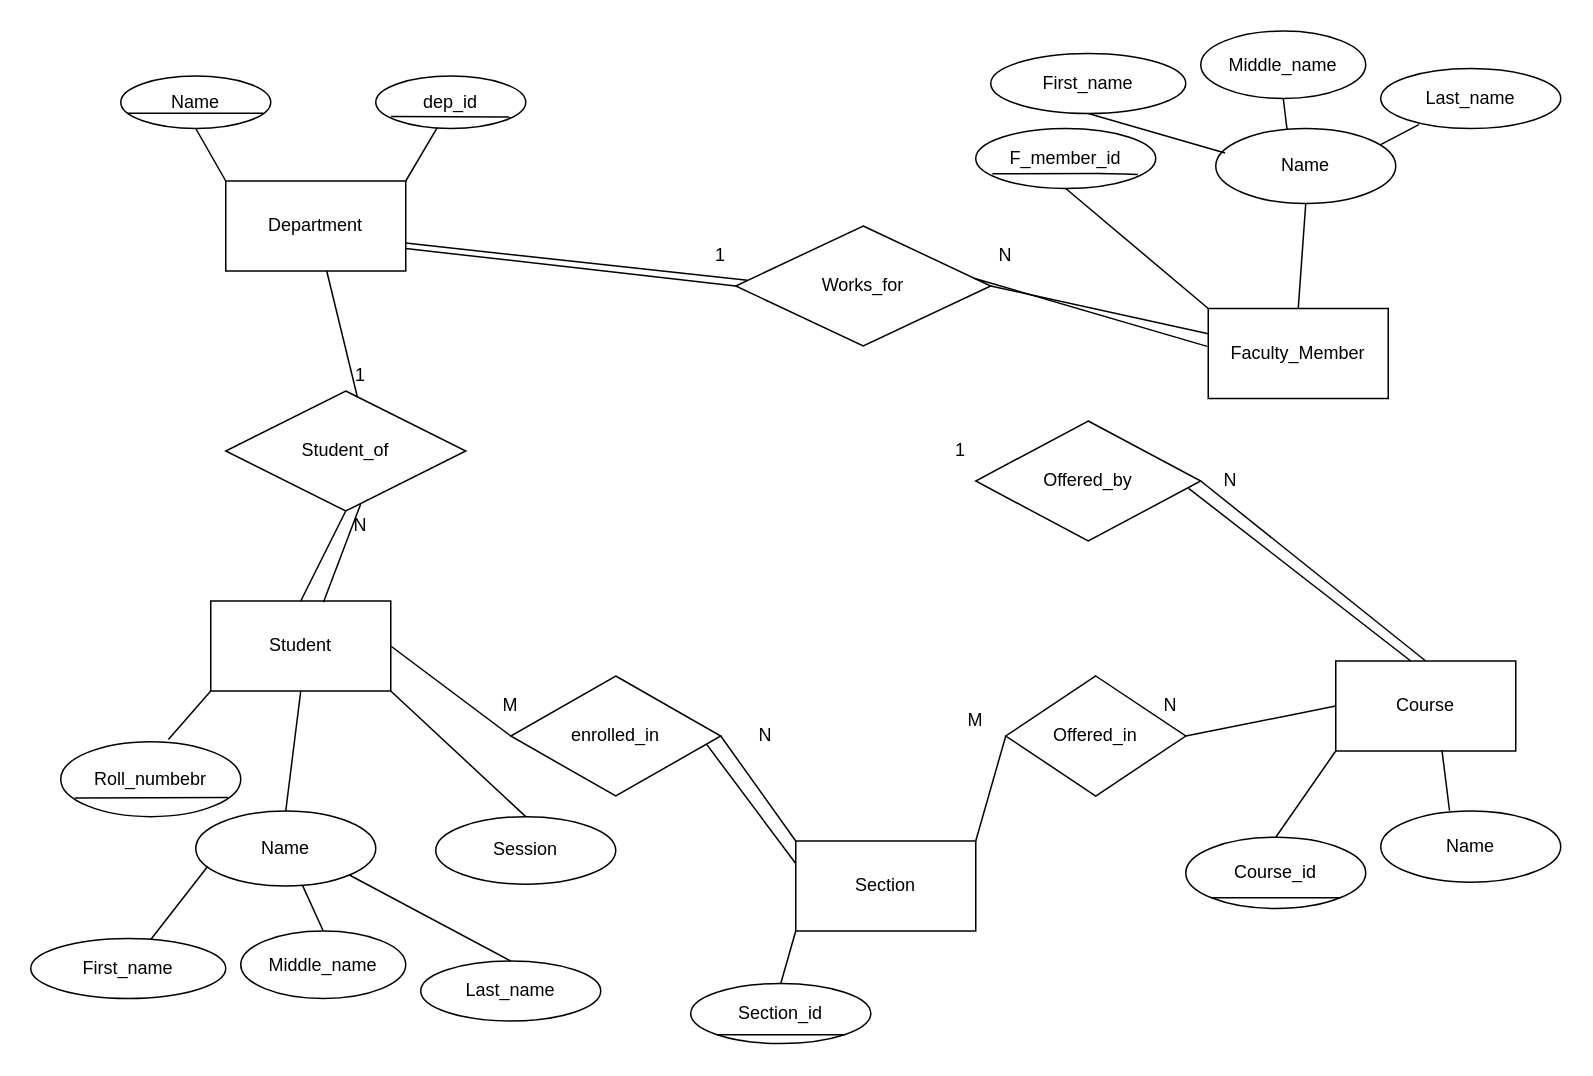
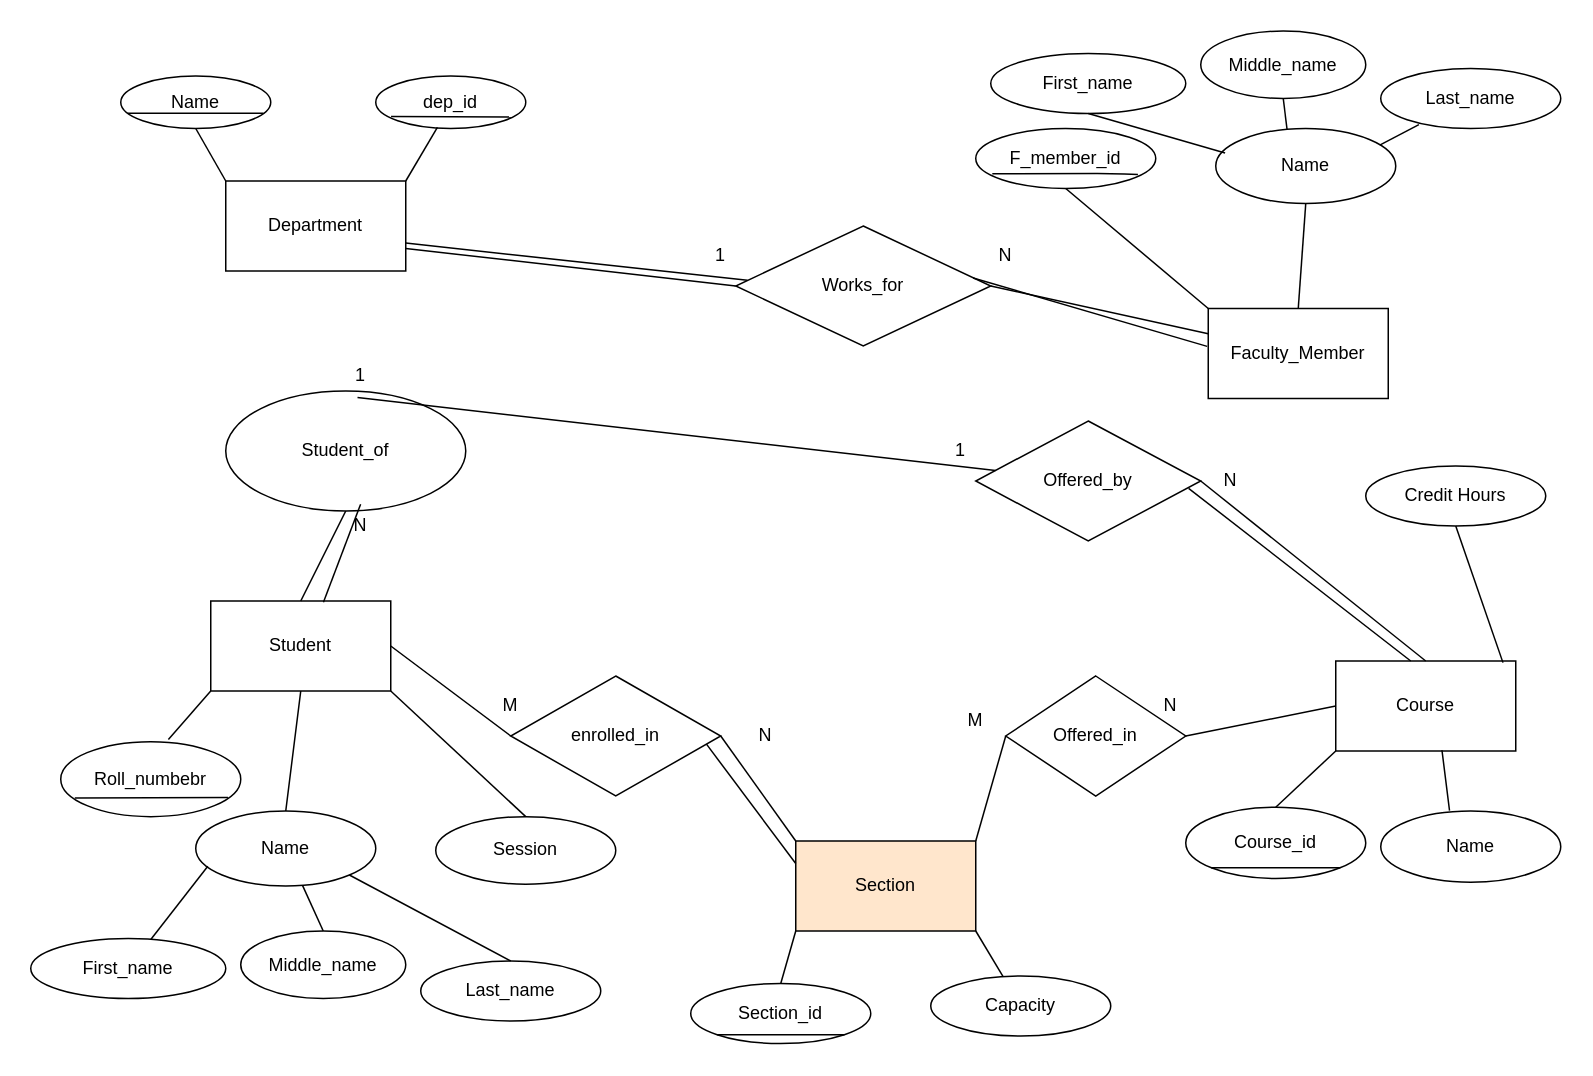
- <mxCell id="75" value="" style="endArrow=none;html=1;exitX=0.549;exitY=0.054;exitDx=0;exitDy=0;exitPerimeter=0;" parent="1" source="54" target="2" edge="1"><mxGeometry width="50" height="50" relative="1" as="geometry"><mxPoint x="250" y="260" as="sourcePoint" /><mxPoint x="340" y="230" as="targetPoint" /></mxGeometry></mxCell>
+ <mxCell id="75" value="" style="endArrow=none;html=1;exitX=0.549;exitY=0.054;exitDx=0;exitDy=0;exitPerimeter=0;" parent="1" source="54" target="58" edge="1"><mxGeometry width="50" height="50" relative="1" as="geometry"><mxPoint x="250" y="260" as="sourcePoint" /><mxPoint x="340" y="230" as="targetPoint" /></mxGeometry></mxCell>
- <mxCell id="54" value="Student_of" style="rhombus;whiteSpace=wrap;html=1;" parent="1" vertex="1"><mxGeometry x="150" y="260" width="160" height="80" as="geometry" /></mxCell>
+ <mxCell id="54" value="Student_of" style="ellipse;whiteSpace=wrap;html=1;" parent="1" vertex="1"><mxGeometry x="150" y="260" width="160" height="80" as="geometry" /></mxCell>
+ <mxCell id="43" value="Credit Hours" style="ellipse;whiteSpace=wrap;html=1;" parent="1" vertex="1"><mxGeometry x="910" y="310" width="120" height="40" as="geometry" /></mxCell>
+ <mxCell id="48" value="" style="endArrow=none;html=1;entryX=0.929;entryY=0.018;entryDx=0;entryDy=0;exitX=0.5;exitY=1;exitDx=0;exitDy=0;entryPerimeter=0;" parent="1" source="43" target="5" edge="1"><mxGeometry width="50" height="50" relative="1" as="geometry"><mxPoint x="780" y="470" as="sourcePoint" /><mxPoint x="830" y="420" as="targetPoint" /></mxGeometry></mxCell>
- <mxCell id="41" value="Course_id" style="ellipse;whiteSpace=wrap;html=1;" parent="1" vertex="1"><mxGeometry x="790" y="557.5" width="120" height="47.5" as="geometry" /></mxCell>
+ <mxCell id="41" value="Course_id" style="ellipse;whiteSpace=wrap;html=1;" parent="1" vertex="1"><mxGeometry x="790" y="537.5" width="120" height="47.5" as="geometry" /></mxCell>
- <mxCell id="6" value="Section" style="rounded=0;whiteSpace=wrap;html=1;" parent="1" vertex="1"><mxGeometry x="530" y="560" width="120" height="60" as="geometry" /></mxCell>
+ <mxCell id="6" value="Section" style="rounded=0;whiteSpace=wrap;html=1;fillColor=#ffe6cc;" parent="1" vertex="1"><mxGeometry x="530" y="560" width="120" height="60" as="geometry" /></mxCell>
+ <mxCell id="40" value="" style="endArrow=none;html=1;exitX=1;exitY=1;exitDx=0;exitDy=0;" parent="1" source="6" target="38" edge="1"><mxGeometry width="50" height="50" relative="1" as="geometry"><mxPoint x="710" y="560" as="sourcePoint" /><mxPoint x="760" y="510" as="targetPoint" /></mxGeometry></mxCell>
+ <mxCell id="38" value="Capacity" style="ellipse;whiteSpace=wrap;html=1;" parent="1" vertex="1"><mxGeometry x="620" y="650" width="120" height="40" as="geometry" /></mxCell>
